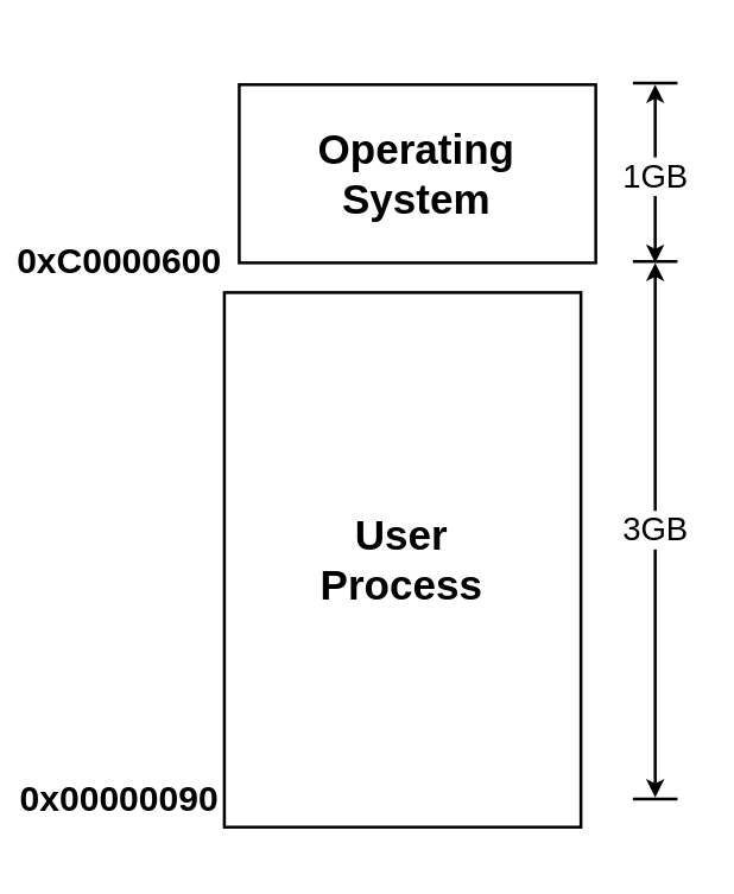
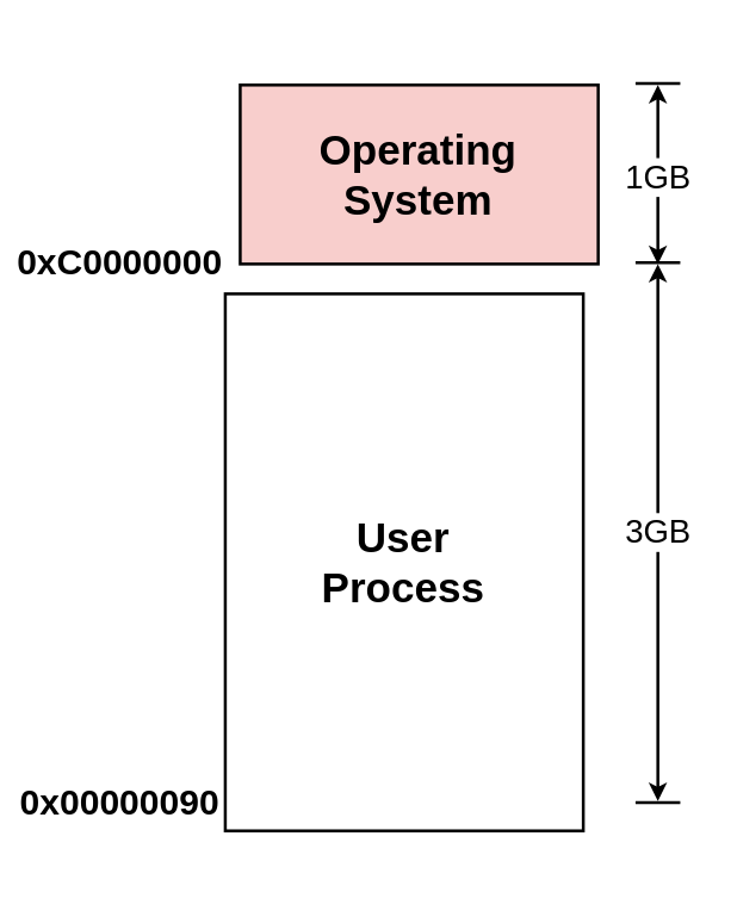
- <mxCell id="2" value="&lt;font style=&quot;font-size: 14px&quot;&gt;&lt;b&gt;Operating&lt;br&gt;System&lt;/b&gt;&lt;/font&gt;" style="rounded=0;whiteSpace=wrap;html=1;" vertex="1" parent="1"><mxGeometry x="80" y="28" width="120" height="60" as="geometry" /></mxCell>
+ <mxCell id="2" value="&lt;font style=&quot;font-size: 14px&quot;&gt;&lt;b&gt;Operating&lt;br&gt;System&lt;/b&gt;&lt;/font&gt;" style="rounded=0;whiteSpace=wrap;html=1;fillColor=#f8cecc;" vertex="1" parent="1"><mxGeometry x="80" y="28" width="120" height="60" as="geometry" /></mxCell>
- <mxCell id="11" value="&lt;b&gt;0xC0000600&lt;/b&gt;" style="text;html=1;strokeColor=none;fillColor=none;align=center;verticalAlign=middle;whiteSpace=wrap;rounded=0;comic=0;" vertex="1" parent="1"><mxGeometry x="20" y="77.5" width="40" height="20" as="geometry" /></mxCell>
+ <mxCell id="11" value="&lt;b&gt;0xC0000000&lt;/b&gt;" style="text;html=1;strokeColor=none;fillColor=none;align=center;verticalAlign=middle;whiteSpace=wrap;rounded=0;comic=0;" vertex="1" parent="1"><mxGeometry x="20" y="77.5" width="40" height="20" as="geometry" /></mxCell>
